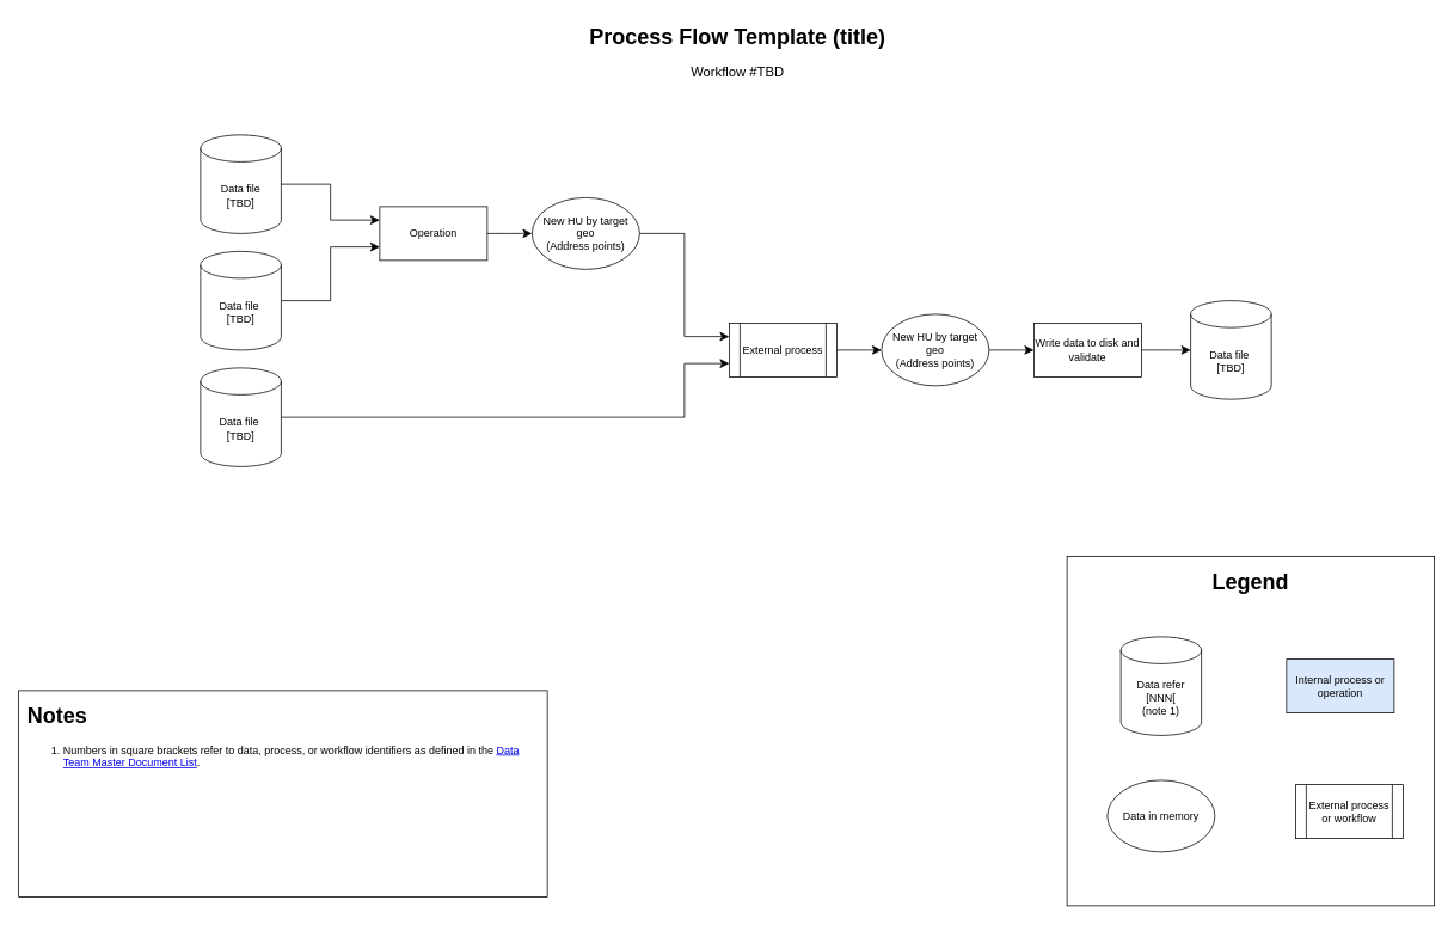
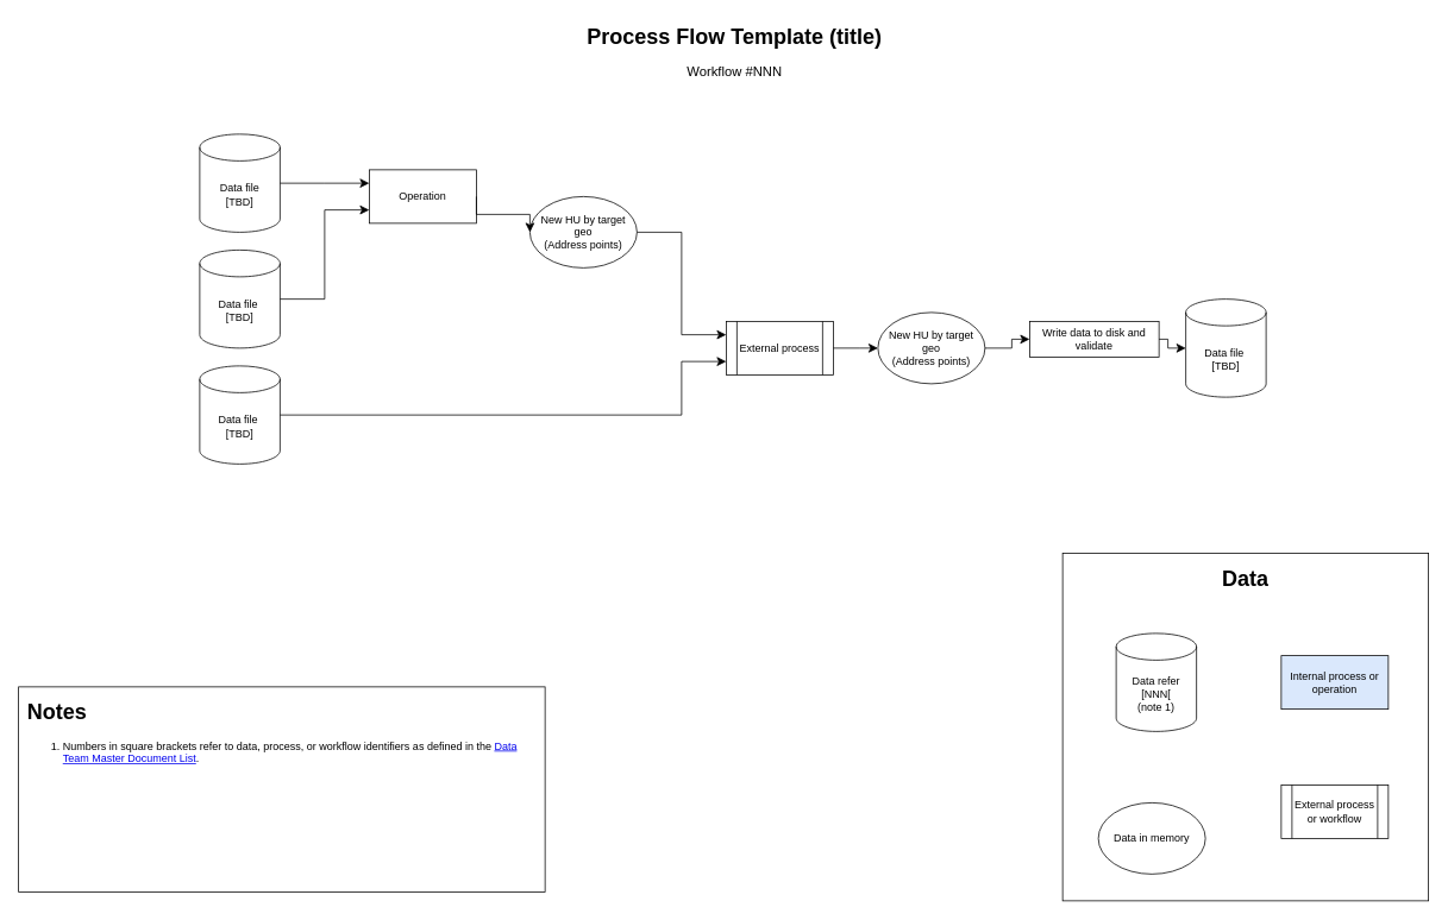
- <mxCell id="6" value="&lt;h1 style=&quot;margin-top: 0px;&quot;&gt;Process Flow Template (title)&lt;/h1&gt;&lt;div&gt;&lt;font style=&quot;font-size: 15px; line-height: 100%;&quot;&gt;Workflow #TBD&lt;/font&gt;&lt;/div&gt;&lt;p&gt;&lt;/p&gt;" style="text;html=1;whiteSpace=wrap;overflow=hidden;rounded=0;align=center;" vertex="1" parent="1"><mxGeometry x="525" y="20" width="595" height="80" as="geometry" /></mxCell>
+ <mxCell id="6" value="&lt;h1 style=&quot;margin-top: 0px;&quot;&gt;Process Flow Template (title)&lt;/h1&gt;&lt;div&gt;&lt;font style=&quot;font-size: 15px; line-height: 100%;&quot;&gt;Workflow #NNN&lt;/font&gt;&lt;/div&gt;&lt;p&gt;&lt;/p&gt;" style="text;html=1;whiteSpace=wrap;overflow=hidden;rounded=0;align=center;" vertex="1" parent="1"><mxGeometry x="525" y="20" width="595" height="80" as="geometry" /></mxCell>
- <mxCell id="2" value="Operation" style="rounded=0;whiteSpace=wrap;html=1;" vertex="1" parent="1"><mxGeometry x="423" y="230" width="120" height="60" as="geometry" /></mxCell>
+ <mxCell id="2" value="Operation" style="rounded=0;whiteSpace=wrap;html=1;" vertex="1" parent="1"><mxGeometry x="413" y="190" width="120" height="60" as="geometry" /></mxCell>
- <mxCell id="10" value="Write data to disk and validate" style="rounded=0;whiteSpace=wrap;html=1;" vertex="1" parent="1"><mxGeometry x="1153" y="360" width="120" height="60" as="geometry" /></mxCell>
+ <mxCell id="10" value="Write data to disk and validate" style="rounded=0;whiteSpace=wrap;html=1;" vertex="1" parent="1"><mxGeometry x="1153" y="360" width="145" height="40" as="geometry" /></mxCell>
- <mxCell id="21" value="&lt;h1 style=&quot;margin-top: 0px;&quot;&gt;Legend&lt;/h1&gt;&lt;p&gt;&lt;/p&gt;" style="text;html=1;whiteSpace=wrap;overflow=hidden;rounded=0;spacing=10;strokeColor=default;align=center;" vertex="1" parent="1"><mxGeometry x="1190" y="620" width="410" height="390" as="geometry" /></mxCell>
+ <mxCell id="21" value="&lt;h1 style=&quot;margin-top: 0px;&quot;&gt;Data&lt;/h1&gt;&lt;p&gt;&lt;/p&gt;" style="text;html=1;whiteSpace=wrap;overflow=hidden;rounded=0;spacing=10;strokeColor=default;align=center;" vertex="1" parent="1"><mxGeometry x="1190" y="620" width="410" height="390" as="geometry" /></mxCell>
- <mxCell id="24" value="External process or workflow" style="shape=process;whiteSpace=wrap;html=1;backgroundOutline=1;" vertex="1" parent="1"><mxGeometry x="1445" y="875" width="120" height="60" as="geometry" /></mxCell>
+ <mxCell id="24" value="External process or workflow" style="shape=process;whiteSpace=wrap;html=1;backgroundOutline=1;" vertex="1" parent="1"><mxGeometry x="1435" y="880" width="120" height="60" as="geometry" /></mxCell>
- <mxCell id="25" value="Data in memory" style="ellipse;whiteSpace=wrap;html=1;" vertex="1" parent="1"><mxGeometry x="1235" y="870" width="120" height="80" as="geometry" /></mxCell>
+ <mxCell id="25" value="Data in memory" style="ellipse;whiteSpace=wrap;html=1;" vertex="1" parent="1"><mxGeometry x="1230" y="900" width="120" height="80" as="geometry" /></mxCell>
